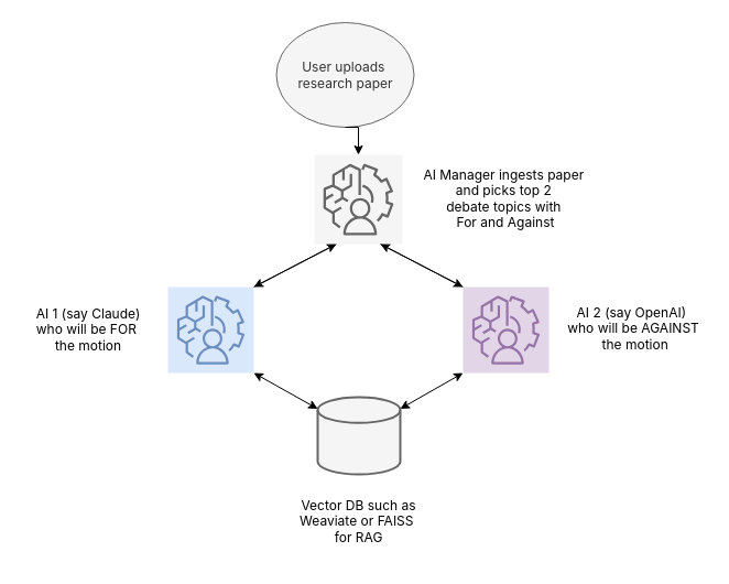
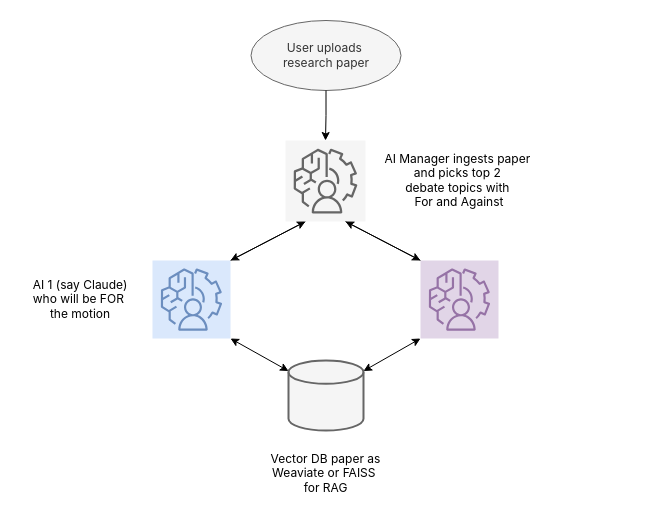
- <mxCell id="2" value="&lt;div&gt;User uploads&amp;nbsp;&lt;/div&gt;&lt;div&gt;research paper&lt;/div&gt;" style="strokeWidth=1;html=1;shape=mxgraph.flowchart.start_1;whiteSpace=wrap;fontFamily=Inter;fontSource=https%3A%2F%2Ffonts.googleapis.com%2Fcss%3Ffamily%3DInter;labelBorderColor=none;strokeColor=#666666;fillColor=#f5f5f5;fontColor=#333333;" vertex="1" parent="1"><mxGeometry x="250.5" y="20" width="125" height="95" as="geometry" /></mxCell>
+ <mxCell id="2" value="&lt;div&gt;User uploads&amp;nbsp;&lt;/div&gt;&lt;div&gt;research paper&lt;/div&gt;" style="strokeWidth=1;html=1;shape=mxgraph.flowchart.start_1;whiteSpace=wrap;fontFamily=Inter;fontSource=https%3A%2F%2Ffonts.googleapis.com%2Fcss%3Ffamily%3DInter;labelBorderColor=none;strokeColor=#666666;fillColor=#f5f5f5;fontColor=#333333;" vertex="1" parent="1"><mxGeometry x="250.5" y="20" width="150" height="70" as="geometry" /></mxCell>
- <mxCell id="20" value="&lt;div&gt;&lt;font data-font-src=&quot;https://fonts.googleapis.com/css?family=Inter&quot; face=&quot;Inter&quot;&gt;AI 2 (say OpenAI)&amp;nbsp;&lt;/font&gt;&lt;/div&gt;&lt;div&gt;&lt;font data-font-src=&quot;https://fonts.googleapis.com/css?family=Inter&quot; face=&quot;Inter&quot;&gt;who will be AGAINST&lt;/font&gt;&lt;/div&gt;&lt;div&gt;&lt;font data-font-src=&quot;https://fonts.googleapis.com/css?family=Inter&quot; face=&quot;Inter&quot;&gt;&amp;nbsp;the motion&lt;/font&gt;&lt;/div&gt;" style="text;html=1;align=center;verticalAlign=middle;whiteSpace=wrap;rounded=0;" vertex="1" parent="18"><mxGeometry x="90" y="10" width="130" height="56" as="geometry" /></mxCell>
- <mxCell id="11" value="&lt;div&gt;&lt;font data-font-src=&quot;https://fonts.googleapis.com/css?family=Inter&quot; face=&quot;Inter&quot;&gt;Vector DB such as Weaviate or FAISS&amp;nbsp;&lt;/font&gt;&lt;/div&gt;&lt;div&gt;&lt;font data-font-src=&quot;https://fonts.googleapis.com/css?family=Inter&quot; face=&quot;Inter&quot;&gt;for RAG&lt;/font&gt;&lt;/div&gt;" style="text;html=1;align=center;verticalAlign=middle;whiteSpace=wrap;rounded=0;" vertex="1" parent="10"><mxGeometry y="78" width="147" height="70" as="geometry" /></mxCell>
+ <mxCell id="11" value="&lt;div&gt;&lt;font data-font-src=&quot;https://fonts.googleapis.com/css?family=Inter&quot; face=&quot;Inter&quot;&gt;Vector DB paper as Weaviate or FAISS&amp;nbsp;&lt;/font&gt;&lt;/div&gt;&lt;div&gt;&lt;font data-font-src=&quot;https://fonts.googleapis.com/css?family=Inter&quot; face=&quot;Inter&quot;&gt;for RAG&lt;/font&gt;&lt;/div&gt;" style="text;html=1;align=center;verticalAlign=middle;whiteSpace=wrap;rounded=0;" vertex="1" parent="10"><mxGeometry y="78" width="147" height="70" as="geometry" /></mxCell>
